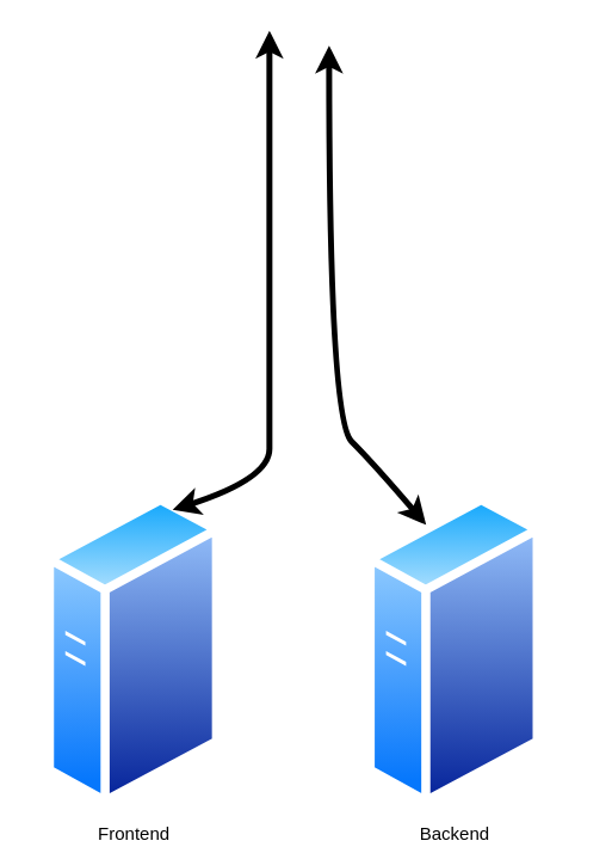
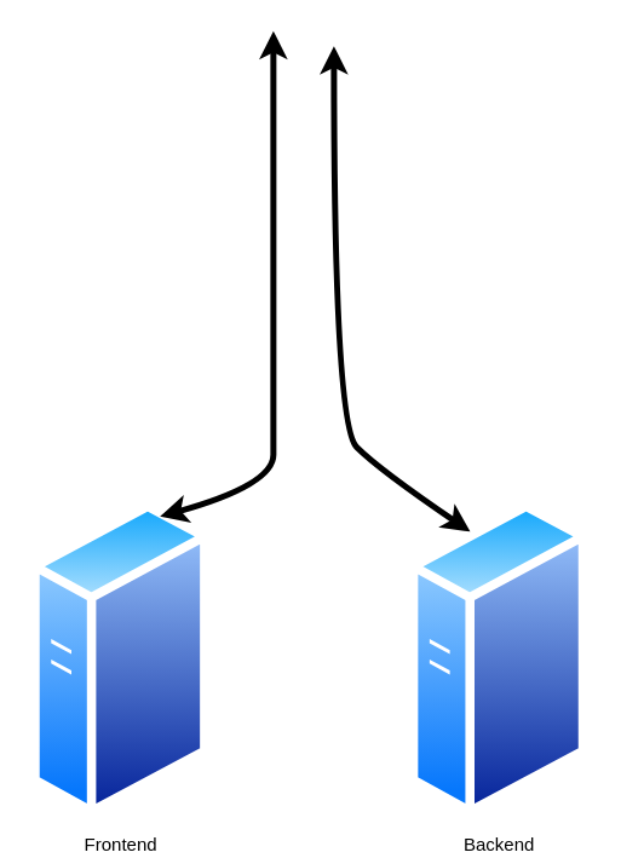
- <mxCell id="2" value="Frontend" style="aspect=fixed;perimeter=ellipsePerimeter;html=1;align=center;shadow=0;dashed=0;spacingTop=3;image;image=img/lib/active_directory/generic_server.svg;imageBackground=none;" vertex="1" parent="1"><mxGeometry x="30" y="330" width="118" height="210.71" as="geometry" /></mxCell>
+ <mxCell id="2" value="Frontend" style="aspect=fixed;perimeter=ellipsePerimeter;html=1;align=center;shadow=0;dashed=0;spacingTop=3;image;image=img/lib/active_directory/generic_server.svg;imageBackground=none;" vertex="1" parent="1"><mxGeometry x="20" y="330" width="118" height="210.71" as="geometry" /></mxCell>
- <mxCell id="3" value="Backend" style="aspect=fixed;perimeter=ellipsePerimeter;html=1;align=center;shadow=0;dashed=0;spacingTop=3;image;image=img/lib/active_directory/generic_server.svg;" vertex="1" parent="1"><mxGeometry x="245" y="330" width="118" height="210.71" as="geometry" /></mxCell>
+ <mxCell id="3" value="Backend" style="aspect=fixed;perimeter=ellipsePerimeter;html=1;align=center;shadow=0;dashed=0;spacingTop=3;image;image=img/lib/active_directory/generic_server.svg;" vertex="1" parent="1"><mxGeometry x="270" y="330" width="118" height="210.71" as="geometry" /></mxCell>
